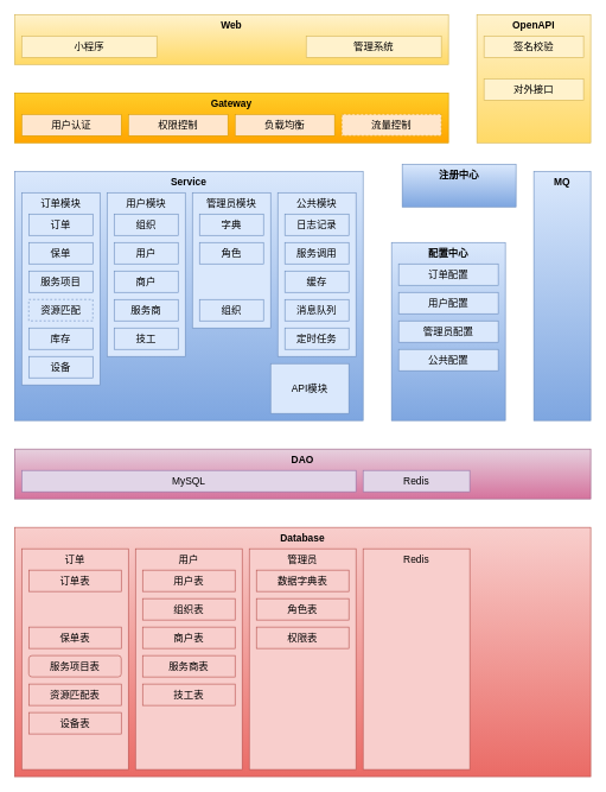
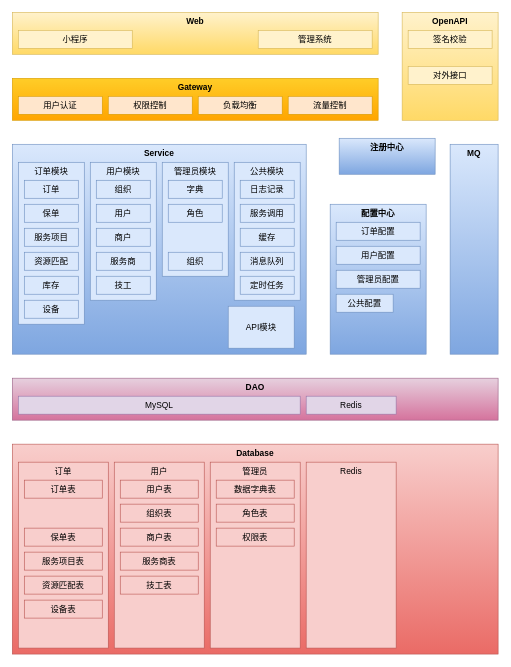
- <mxCell id="56" value="流量控制" style="rounded=0;whiteSpace=wrap;html=1;sketch=0;fontSize=14;align=center;strokeColor=#d79b00;fillColor=#ffe6cc;perimeterSpacing=0;glass=0;shadow=0;dashed=1;" parent="1" vertex="1"><mxGeometry x="480" y="160" width="140" height="30" as="geometry" /></mxCell>
+ <mxCell id="56" value="流量控制" style="rounded=0;whiteSpace=wrap;html=1;sketch=0;fontSize=14;align=center;strokeColor=#d79b00;fillColor=#ffe6cc;perimeterSpacing=0;glass=0;shadow=0;" parent="1" vertex="1"><mxGeometry x="480" y="160" width="140" height="30" as="geometry" /></mxCell>
- <mxCell id="15" value="资源匹配" style="rounded=0;whiteSpace=wrap;html=1;sketch=0;fontSize=14;align=center;strokeColor=#6c8ebf;fillColor=#dae8fc;perimeterSpacing=0;glass=0;shadow=0;dashed=1;" parent="1" vertex="1"><mxGeometry x="40" y="420" width="90" height="30" as="geometry" /></mxCell>
+ <mxCell id="15" value="资源匹配" style="rounded=0;whiteSpace=wrap;html=1;sketch=0;fontSize=14;align=center;strokeColor=#6c8ebf;fillColor=#dae8fc;perimeterSpacing=0;glass=0;shadow=0;" parent="1" vertex="1"><mxGeometry x="40" y="420" width="90" height="30" as="geometry" /></mxCell>
- <mxCell id="62" value="公共配置" style="rounded=0;whiteSpace=wrap;html=1;sketch=0;fontSize=14;align=center;strokeColor=#6c8ebf;fillColor=#dae8fc;perimeterSpacing=0;glass=0;shadow=0;" parent="1" vertex="1"><mxGeometry x="560" y="490" width="140" height="30" as="geometry" /></mxCell>
+ <mxCell id="62" value="公共配置" style="rounded=0;whiteSpace=wrap;html=1;sketch=0;fontSize=14;align=center;strokeColor=#6c8ebf;fillColor=#dae8fc;perimeterSpacing=0;glass=0;shadow=0;" parent="1" vertex="1"><mxGeometry x="560" y="490" width="95" height="30" as="geometry" /></mxCell>
- <mxCell id="32" value="服务项目表" style="whiteSpace=wrap;html=1;sketch=0;fontSize=14;align=center;strokeColor=#b85450;fillColor=#f8cecc;perimeterSpacing=0;glass=0;shadow=0;rounded=1;" parent="1" vertex="1"><mxGeometry x="40" y="920" width="130" height="30" as="geometry" /></mxCell>
+ <mxCell id="32" value="服务项目表" style="rounded=0;whiteSpace=wrap;html=1;sketch=0;fontSize=14;align=center;strokeColor=#b85450;fillColor=#f8cecc;perimeterSpacing=0;glass=0;shadow=0;" parent="1" vertex="1"><mxGeometry x="40" y="920" width="130" height="30" as="geometry" /></mxCell>
